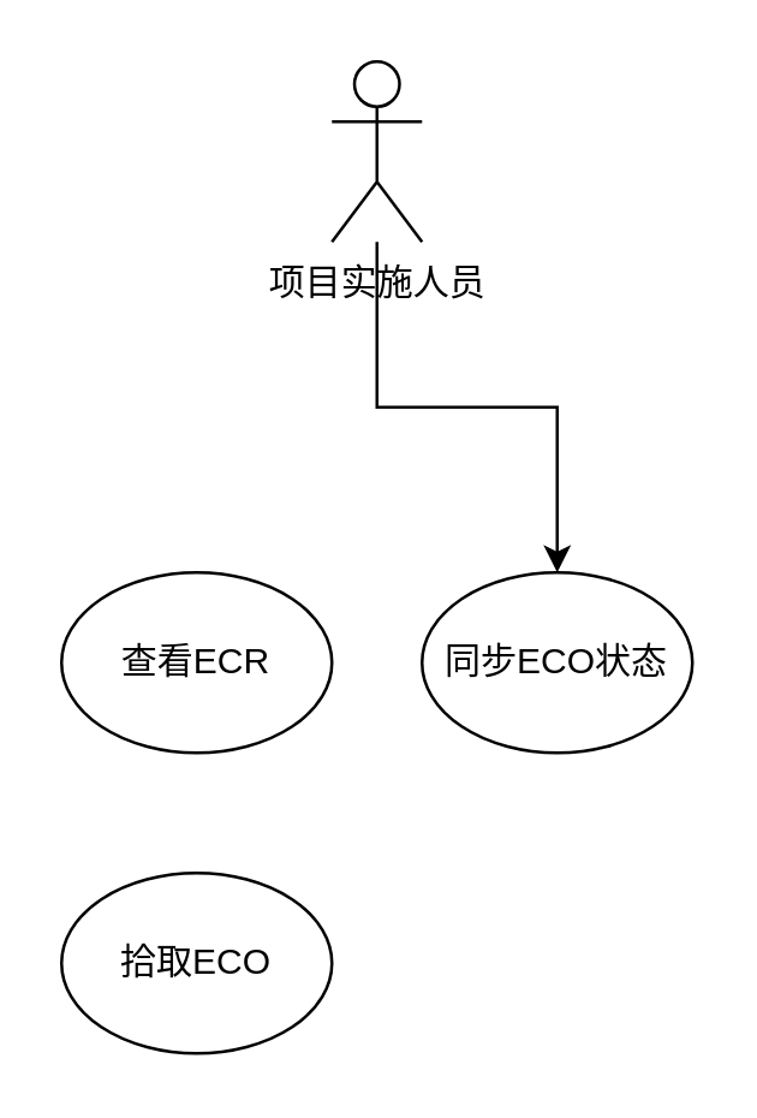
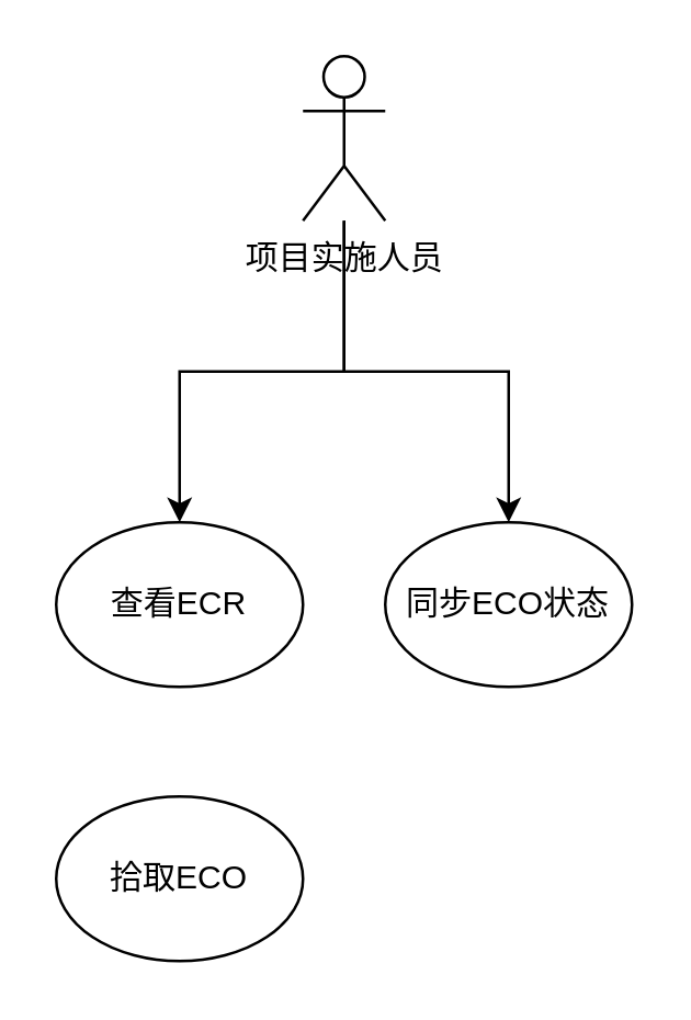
+ <mxCell id="2" style="edgeStyle=orthogonalEdgeStyle;rounded=0;orthogonalLoop=1;jettySize=auto;html=1;entryX=0.5;entryY=0;entryDx=0;entryDy=0;" edge="1" parent="1" source="4" target="7"><mxGeometry relative="1" as="geometry"><mxPoint x="-20" y="180" as="sourcePoint" /><mxPoint x="125" y="220" as="targetPoint" /></mxGeometry></mxCell>
